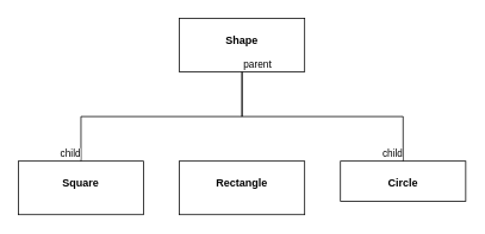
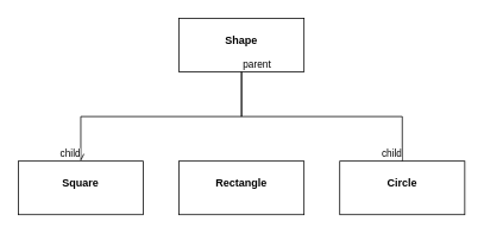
- <mxCell id="9" value="" style="endArrow=none;html=1;edgeStyle=orthogonalEdgeStyle;rounded=0;exitX=0.5;exitY=1;exitDx=0;exitDy=0;entryX=0.5;entryY=0;entryDx=0;entryDy=0;" edge="1" parent="1" source="2" target="3"><mxGeometry relative="1" as="geometry"><mxPoint x="220" y="270" as="sourcePoint" /><mxPoint x="380" y="270" as="targetPoint" /></mxGeometry></mxCell>
+ <mxCell id="9" value="" style="endArrow=open;html=1;edgeStyle=orthogonalEdgeStyle;rounded=0;exitX=0.5;exitY=1;exitDx=0;exitDy=0;entryX=0.5;entryY=0;entryDx=0;entryDy=0;" edge="1" parent="1" source="2" target="3"><mxGeometry relative="1" as="geometry"><mxPoint x="220" y="270" as="sourcePoint" /><mxPoint x="380" y="270" as="targetPoint" /></mxGeometry></mxCell>
- <mxCell id="5" value="&lt;p style=&quot;margin:0px;margin-top:4px;text-align:center;&quot;&gt;&lt;br&gt;&lt;b&gt;Circle&lt;/b&gt;&lt;/p&gt;" style="verticalAlign=top;align=left;overflow=fill;fontSize=12;fontFamily=Helvetica;html=1;" vertex="1" parent="1"><mxGeometry x="380" y="180" width="140" height="45" as="geometry" /></mxCell>
+ <mxCell id="5" value="&lt;p style=&quot;margin:0px;margin-top:4px;text-align:center;&quot;&gt;&lt;br&gt;&lt;b&gt;Circle&lt;/b&gt;&lt;/p&gt;" style="verticalAlign=top;align=left;overflow=fill;fontSize=12;fontFamily=Helvetica;html=1;" vertex="1" parent="1"><mxGeometry x="380" y="180" width="140" height="60" as="geometry" /></mxCell>
